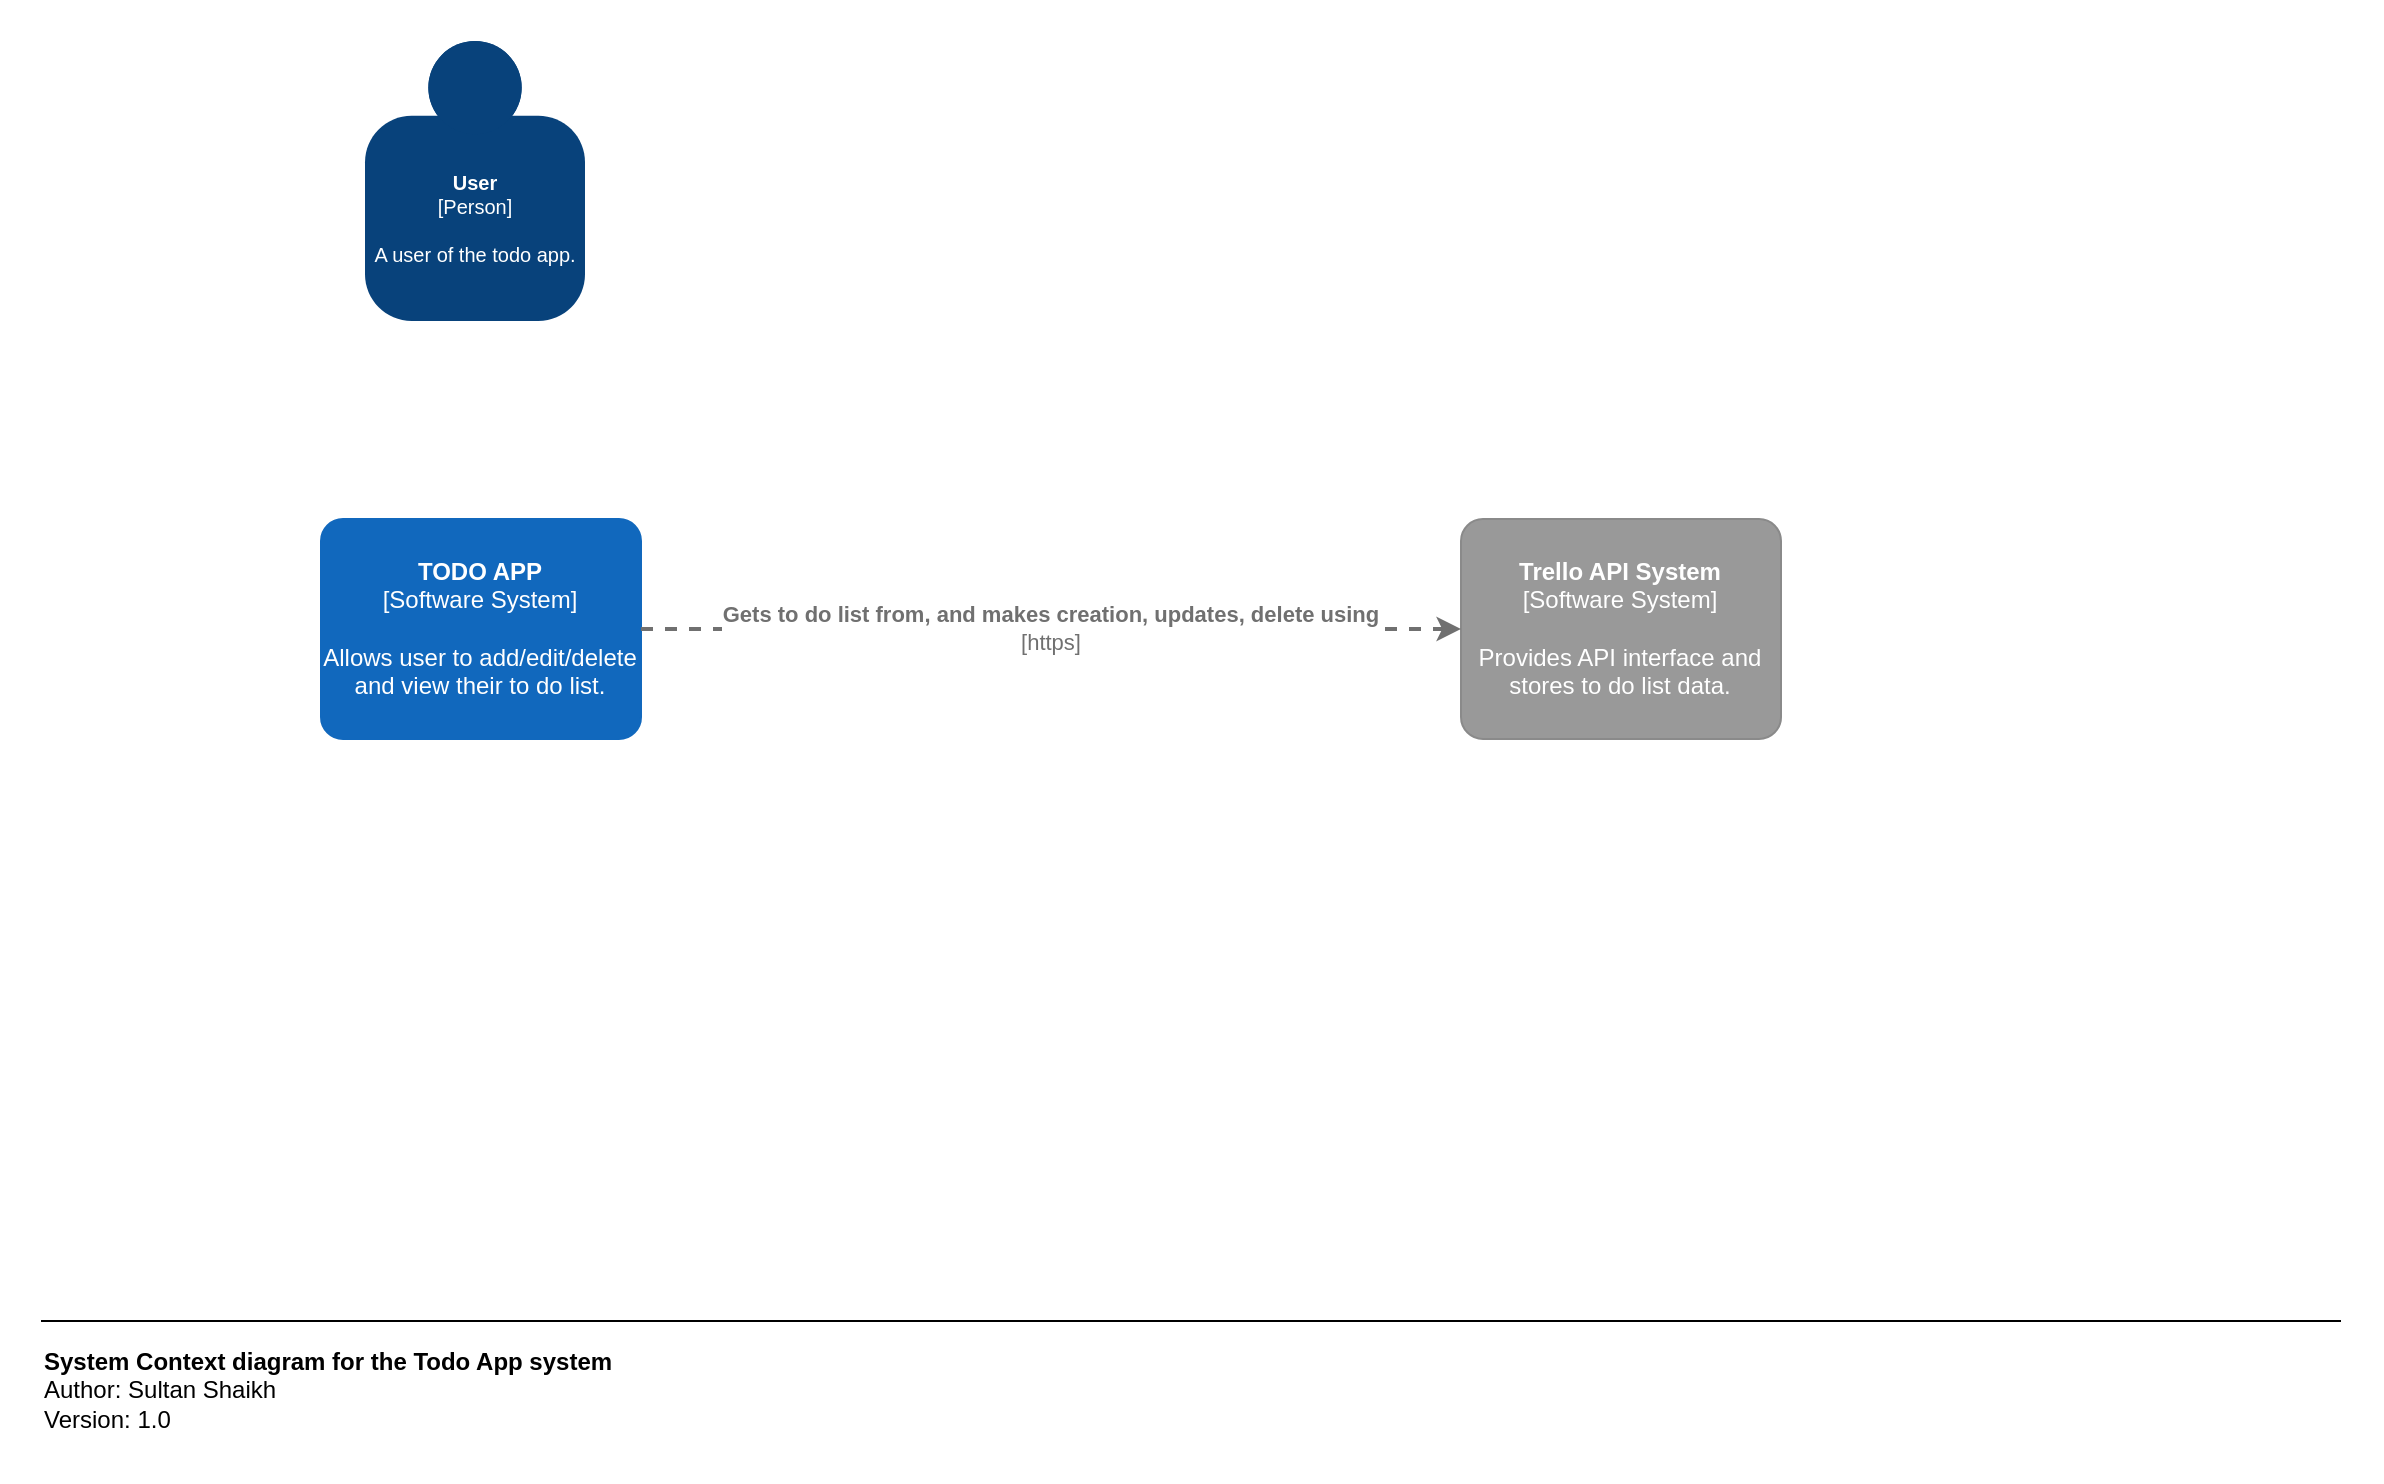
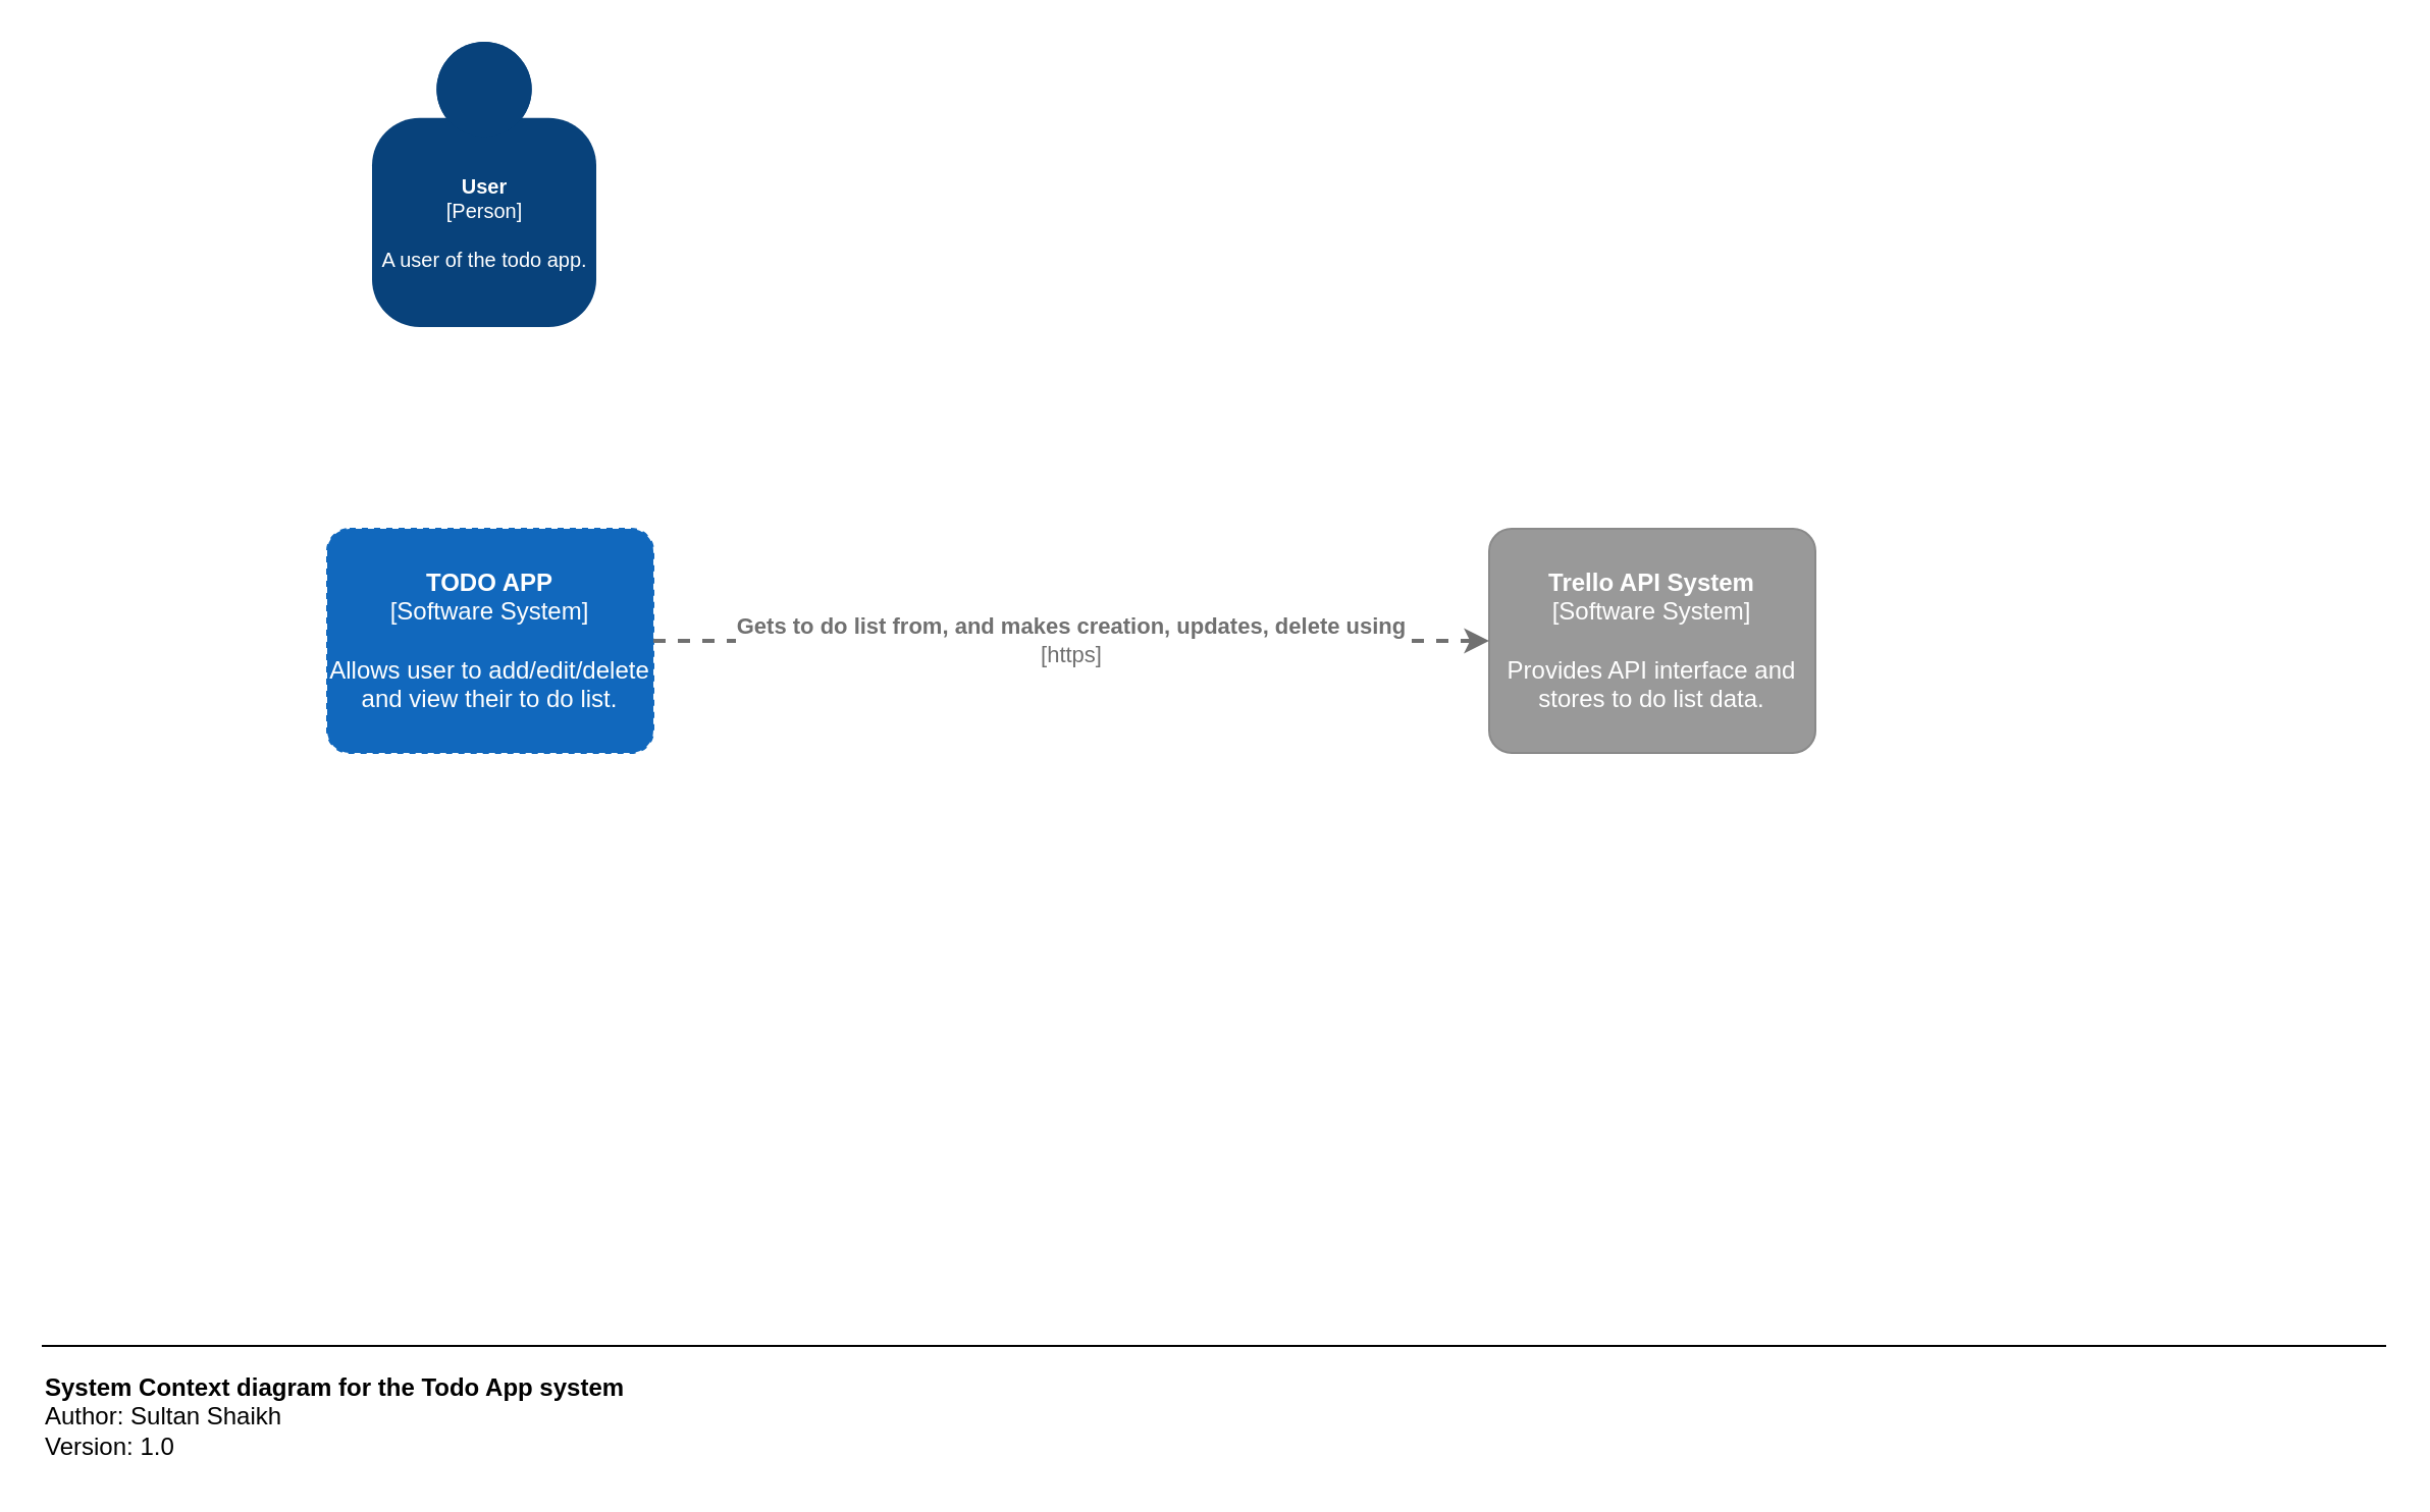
- <mxCell id="3" value="&lt;b&gt;TODO APP&lt;/b&gt;&lt;div&gt;[Software System]&lt;/div&gt;&lt;br&gt;&lt;div&gt;Allows user to add/edit/delete and view their to do list. &lt;/div&gt;" style="rounded=1;whiteSpace=wrap;html=1;labelBackgroundColor=none;fillColor=#1168BD;fontColor=#ffffff;align=center;arcSize=10;strokeColor=#1168BD;metaEdit=1;metaData={&quot;c4Type&quot;:{&quot;editable&quot;:false}};points=[[0.25,0,0],[0.5,0,0],[0.75,0,0],[1,0.25,0],[1,0.5,0],[1,0.75,0],[0.75,1,0],[0.5,1,0],[0.25,1,0],[0,0.75,0],[0,0.5,0],[0,0.25,0]];" parent="1" vertex="1"><mxGeometry x="160" y="259" width="160" height="110.0" as="geometry" /></mxCell>
+ <mxCell id="3" value="&lt;b&gt;TODO APP&lt;/b&gt;&lt;div&gt;[Software System]&lt;/div&gt;&lt;br&gt;&lt;div&gt;Allows user to add/edit/delete and view their to do list. &lt;/div&gt;" style="rounded=1;whiteSpace=wrap;html=1;labelBackgroundColor=none;fillColor=#1168BD;fontColor=#ffffff;align=center;arcSize=10;strokeColor=#1168BD;metaEdit=1;metaData={&quot;c4Type&quot;:{&quot;editable&quot;:false}};points=[[0.25,0,0],[0.5,0,0],[0.75,0,0],[1,0.25,0],[1,0.5,0],[1,0.75,0],[0.75,1,0],[0.5,1,0],[0.25,1,0],[0,0.75,0],[0,0.5,0],[0,0.25,0]];dashed=1;" parent="1" vertex="1"><mxGeometry x="160" y="259" width="160" height="110.0" as="geometry" /></mxCell>
